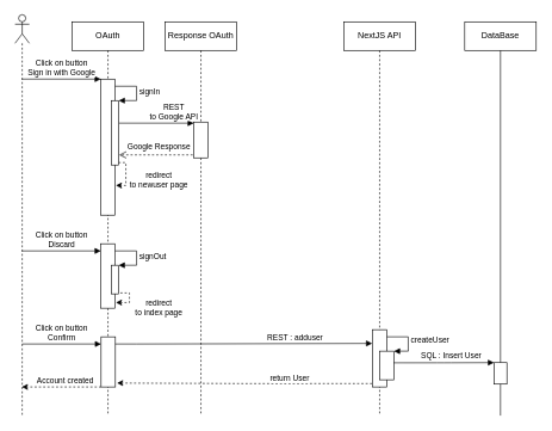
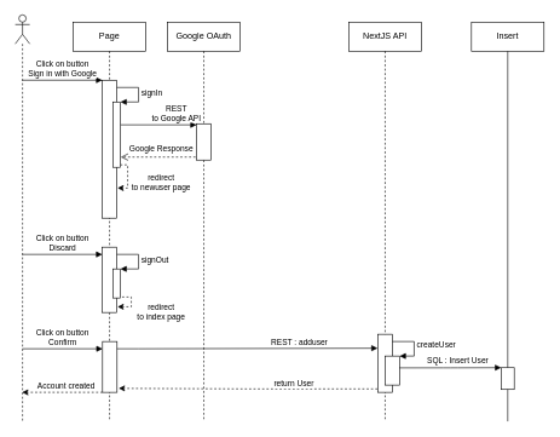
- <mxCell id="4" value="OAuth" style="shape=umlLifeline;perimeter=lifelinePerimeter;whiteSpace=wrap;html=1;container=1;collapsible=0;recursiveResize=0;outlineConnect=0;" parent="1" vertex="1"><mxGeometry x="100" y="30" width="100" height="550" as="geometry" /></mxCell>
+ <mxCell id="4" value="Page" style="shape=umlLifeline;perimeter=lifelinePerimeter;whiteSpace=wrap;html=1;container=1;collapsible=0;recursiveResize=0;outlineConnect=0;" parent="1" vertex="1"><mxGeometry x="100" y="30" width="100" height="550" as="geometry" /></mxCell>
- <mxCell id="24" value="Response OAuth" style="shape=umlLifeline;perimeter=lifelinePerimeter;whiteSpace=wrap;html=1;container=1;collapsible=0;recursiveResize=0;outlineConnect=0;" parent="1" vertex="1"><mxGeometry x="230" y="30" width="100" height="550" as="geometry" /></mxCell>
+ <mxCell id="24" value="Google OAuth" style="shape=umlLifeline;perimeter=lifelinePerimeter;whiteSpace=wrap;html=1;container=1;collapsible=0;recursiveResize=0;outlineConnect=0;" parent="1" vertex="1"><mxGeometry x="230" y="30" width="100" height="550" as="geometry" /></mxCell>
- <mxCell id="3" value="DataBase" style="shape=umlLifeline;perimeter=lifelinePerimeter;whiteSpace=wrap;html=1;container=1;collapsible=0;recursiveResize=0;outlineConnect=0;lifelineDashed=0;" parent="1" vertex="1"><mxGeometry x="649" y="30" width="100" height="550" as="geometry" /></mxCell>
+ <mxCell id="3" value="Insert" style="shape=umlLifeline;perimeter=lifelinePerimeter;whiteSpace=wrap;html=1;container=1;collapsible=0;recursiveResize=0;outlineConnect=0;lifelineDashed=0;" parent="1" vertex="1"><mxGeometry x="649" y="30" width="100" height="550" as="geometry" /></mxCell>
